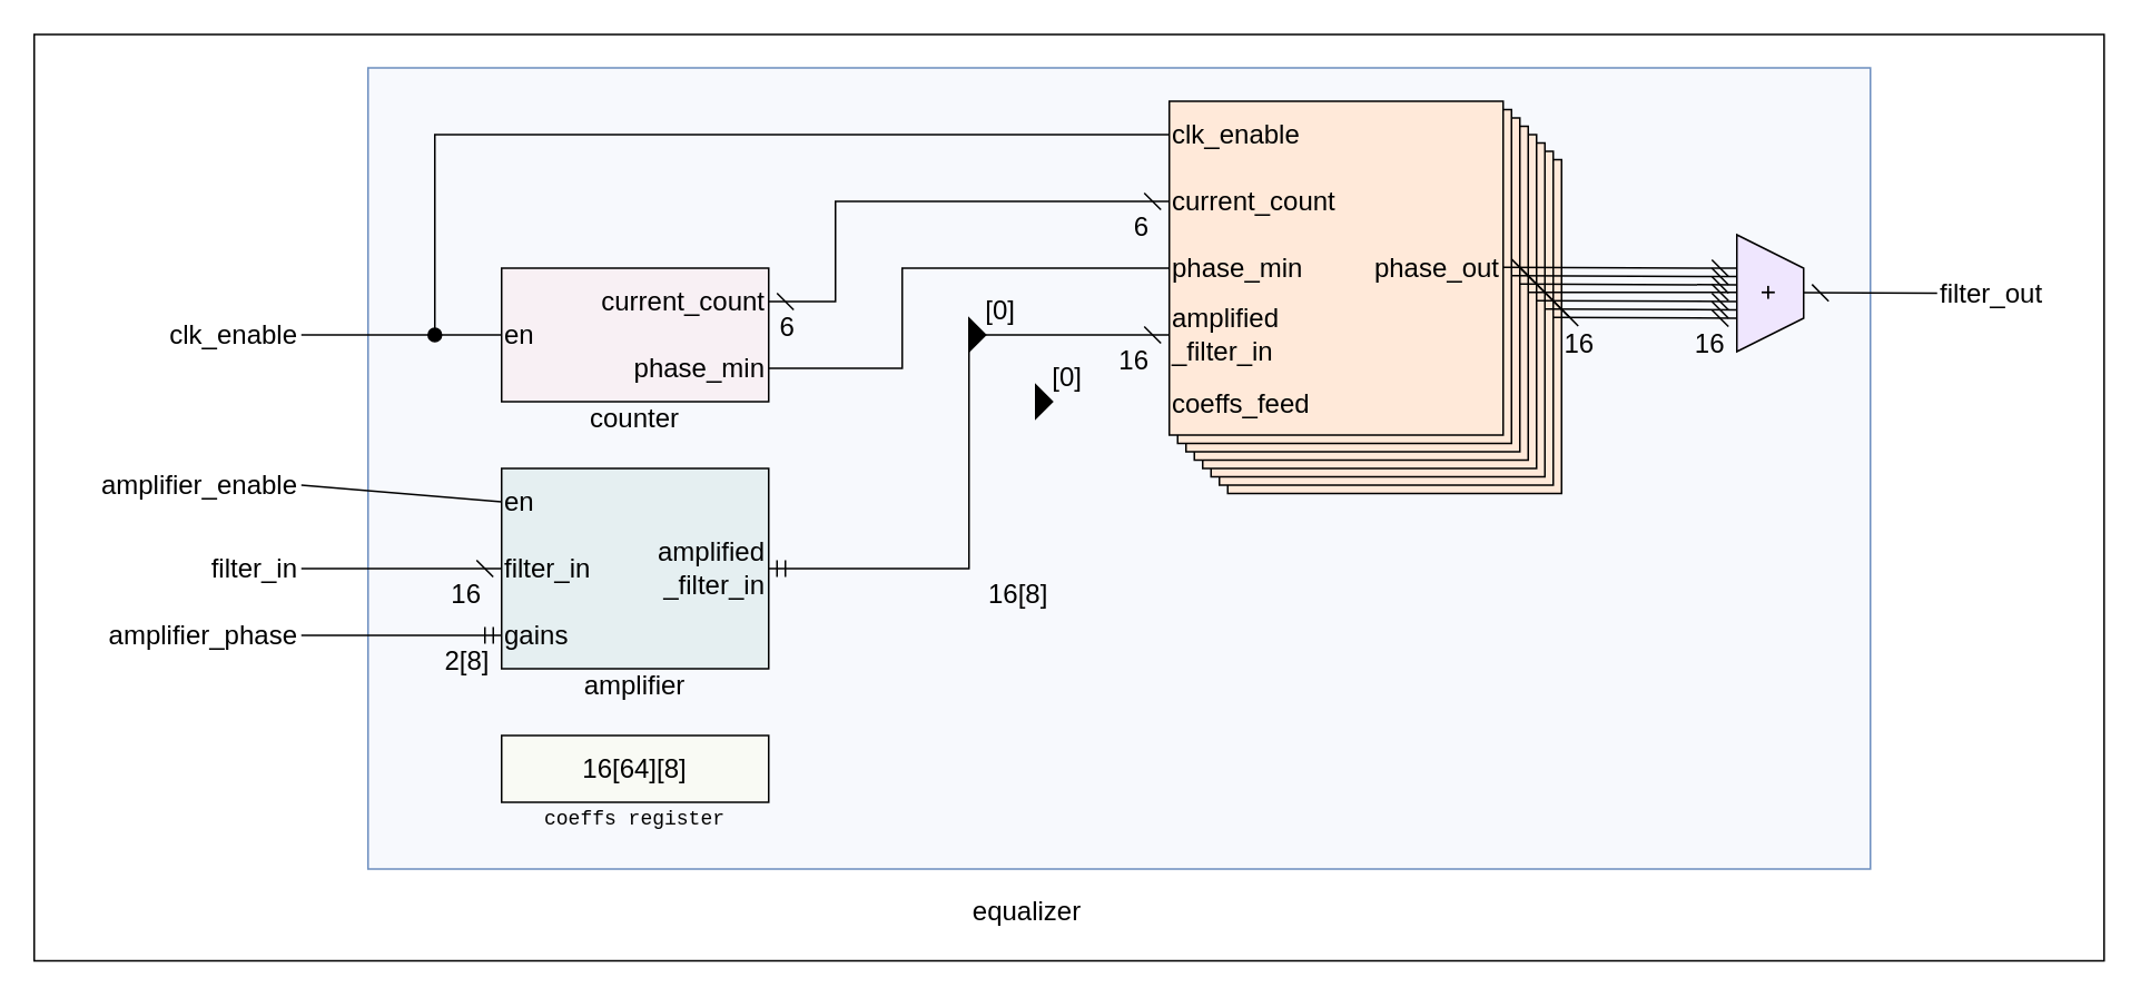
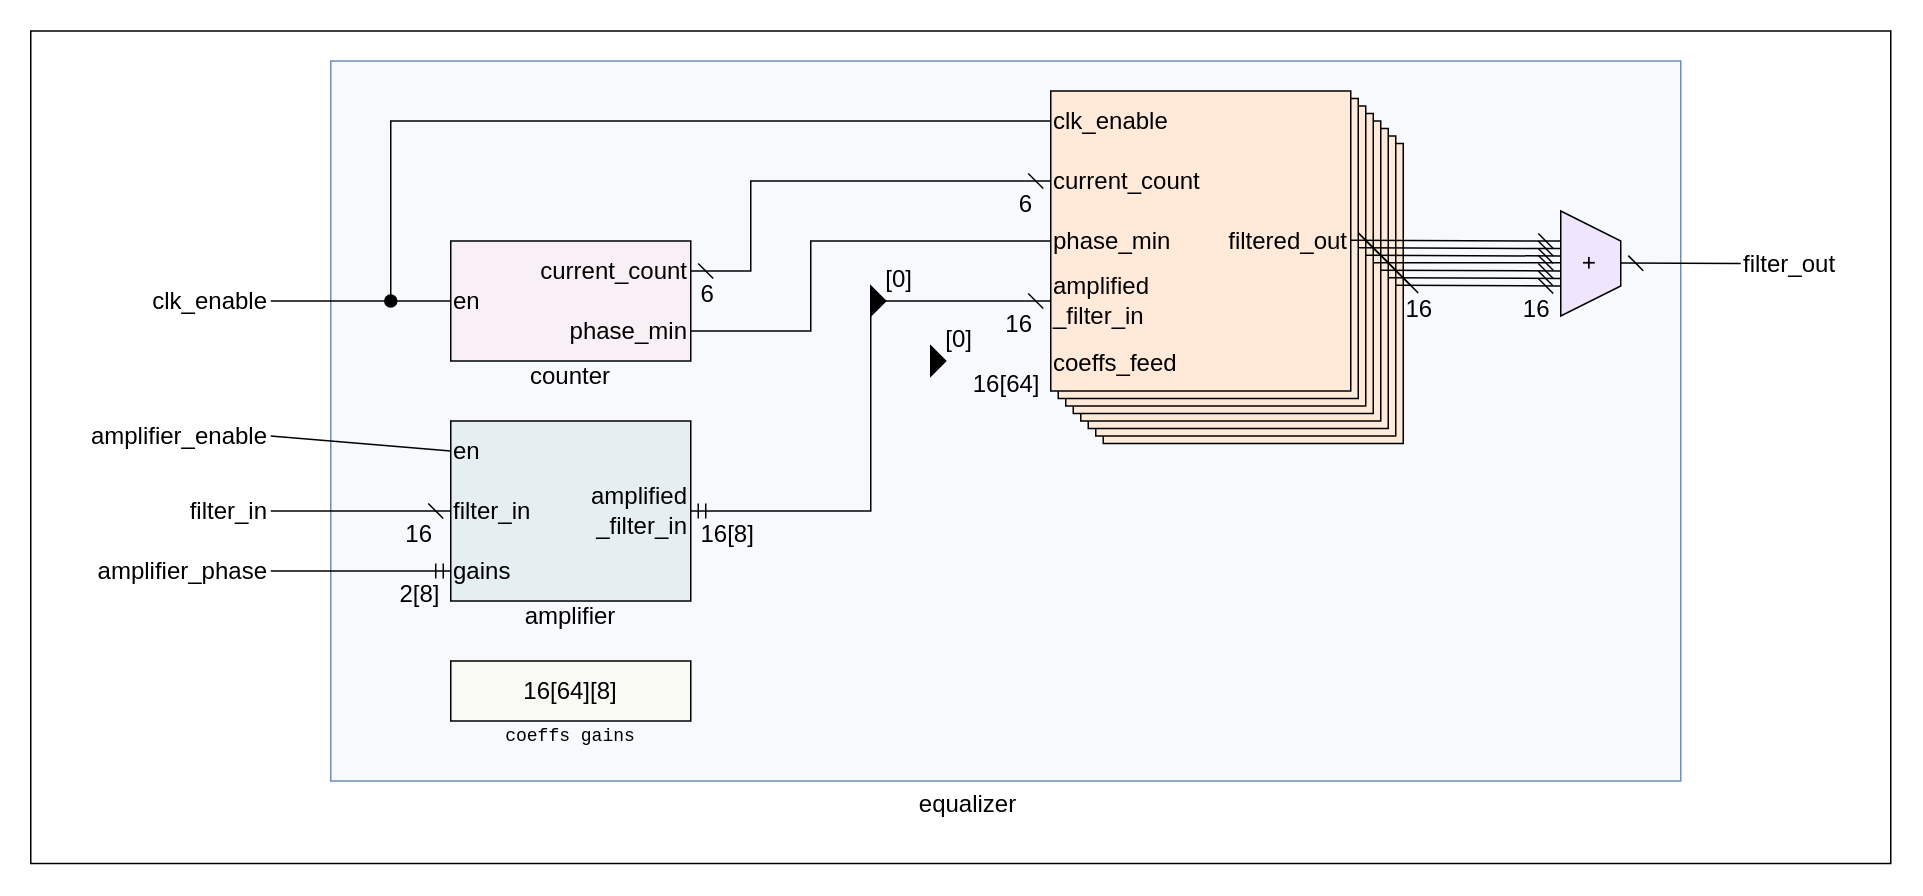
- <mxCell id="53" value="phase_out" style="text;html=1;strokeColor=none;fillColor=none;align=right;verticalAlign=middle;whiteSpace=wrap;rounded=0;fontSize=16;" vertex="1" parent="1"><mxGeometry x="825" y="145" width="75" height="30" as="geometry" /></mxCell>
+ <mxCell id="53" value="filtered_out" style="text;html=1;strokeColor=none;fillColor=none;align=right;verticalAlign=middle;whiteSpace=wrap;rounded=0;fontSize=16;" vertex="1" parent="1"><mxGeometry x="825" y="145" width="75" height="30" as="geometry" /></mxCell>
+ <mxCell id="48" value="16[64]" style="text;html=1;strokeColor=none;fillColor=none;align=right;verticalAlign=middle;whiteSpace=wrap;rounded=0;fontSize=16;" vertex="1" parent="1"><mxGeometry x="635" y="240" width="60" height="30" as="geometry" /></mxCell>
- <mxCell id="31" value="16[8]" style="text;html=1;strokeColor=none;fillColor=none;align=left;verticalAlign=middle;whiteSpace=wrap;rounded=0;fontSize=16;" vertex="1" parent="1"><mxGeometry x="590" y="340" width="60" height="30" as="geometry" /></mxCell>
+ <mxCell id="31" value="16[8]" style="text;html=1;strokeColor=none;fillColor=none;align=left;verticalAlign=middle;whiteSpace=wrap;rounded=0;fontSize=16;" vertex="1" parent="1"><mxGeometry x="465" y="340" width="60" height="30" as="geometry" /></mxCell>
- <mxCell id="50" value="&lt;div style=&quot;font-family: Menlo, Monaco, &amp;quot;Courier New&amp;quot;, monospace; font-size: 12px; line-height: 18px;&quot;&gt;coeffs register&lt;/div&gt;" style="text;html=1;strokeColor=none;fillColor=none;align=center;verticalAlign=middle;whiteSpace=wrap;rounded=0;fontSize=16;" vertex="1" parent="1"><mxGeometry x="315" y="475" width="130" height="30" as="geometry" /></mxCell>
+ <mxCell id="50" value="&lt;div style=&quot;font-family: Menlo, Monaco, &amp;quot;Courier New&amp;quot;, monospace; font-size: 12px; line-height: 18px;&quot;&gt;coeffs gains&lt;/div&gt;" style="text;html=1;strokeColor=none;fillColor=none;align=center;verticalAlign=middle;whiteSpace=wrap;rounded=0;fontSize=16;" vertex="1" parent="1"><mxGeometry x="315" y="475" width="130" height="30" as="geometry" /></mxCell>
- <mxCell id="66" value="equalizer" style="text;html=1;strokeColor=none;fillColor=none;align=center;verticalAlign=middle;whiteSpace=wrap;rounded=0;fontSize=16;" vertex="1" parent="1"><mxGeometry x="585" y="530" width="60" height="30" as="geometry" /></mxCell>
+ <mxCell id="66" value="equalizer" style="text;html=1;strokeColor=none;fillColor=none;align=center;verticalAlign=middle;whiteSpace=wrap;rounded=0;fontSize=16;" vertex="1" parent="1"><mxGeometry x="615" y="520" width="60" height="30" as="geometry" /></mxCell>
